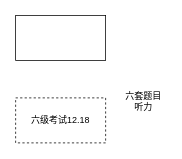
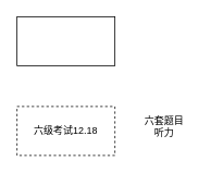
- <mxCell id="4" value="&lt;font color=&quot;#000000&quot;&gt;六套题目&lt;br&gt;听力&lt;br&gt;&lt;/font&gt;" style="text;html=1;align=center;verticalAlign=middle;resizable=0;points=[];autosize=1;strokeColor=none;" parent="1" vertex="1"><mxGeometry x="160" y="120" width="60" height="30" as="geometry" /></mxCell>
+ <mxCell id="4" value="&lt;font color=&quot;#000000&quot;&gt;六套题目&lt;br&gt;听力&lt;br&gt;&lt;/font&gt;" style="text;html=1;align=center;verticalAlign=middle;resizable=0;points=[];autosize=1;strokeColor=none;" parent="1" vertex="1"><mxGeometry x="170" y="140" width="60" height="30" as="geometry" /></mxCell>
